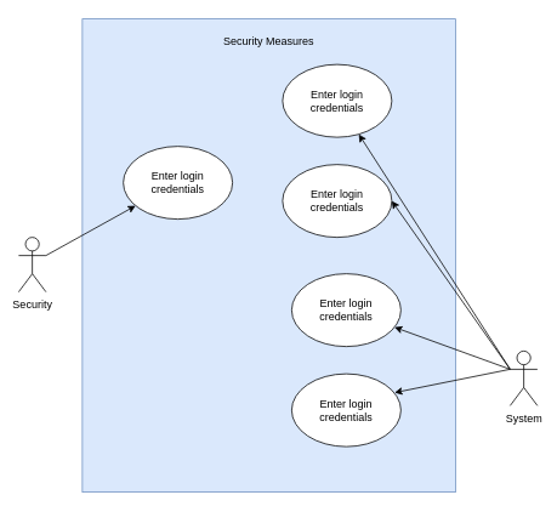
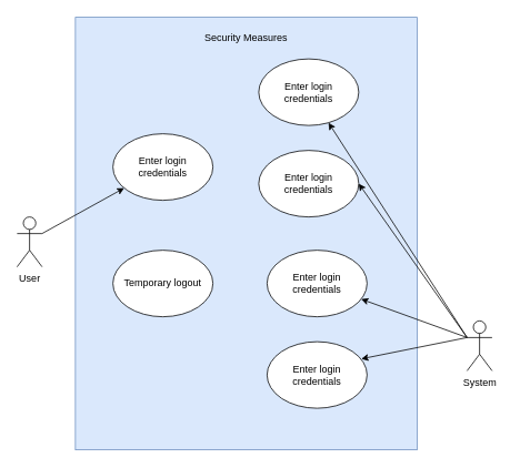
- <mxCell id="4" value="Security" style="shape=umlActor;verticalLabelPosition=bottom;verticalAlign=top;html=1;outlineConnect=0;" vertex="1" parent="1"><mxGeometry x="20" y="260" width="30" height="60" as="geometry" /></mxCell>
+ <mxCell id="4" value="User" style="shape=umlActor;verticalLabelPosition=bottom;verticalAlign=top;html=1;outlineConnect=0;" vertex="1" parent="1"><mxGeometry x="20" y="260" width="30" height="60" as="geometry" /></mxCell>
+ <mxCell id="6" value="Temporary logout" style="ellipse;whiteSpace=wrap;html=1;" vertex="1" parent="1"><mxGeometry x="135" y="300" width="120" height="80" as="geometry" /></mxCell>
